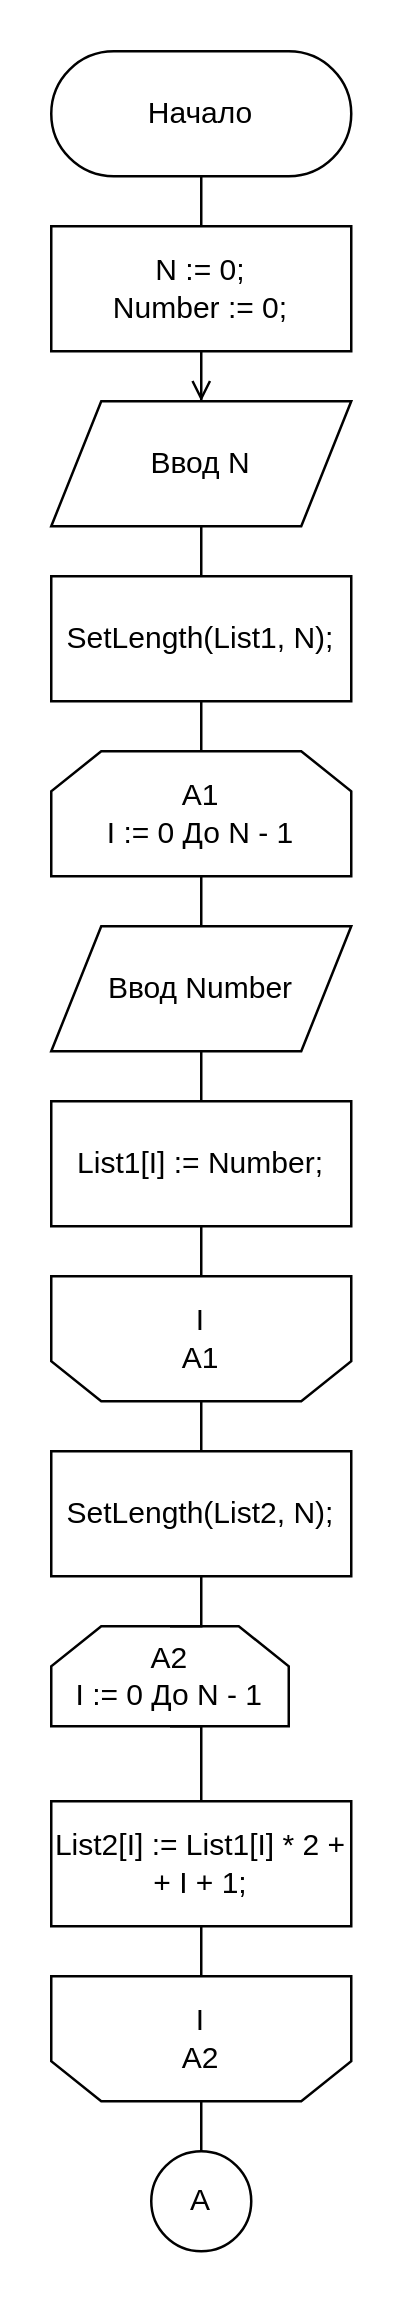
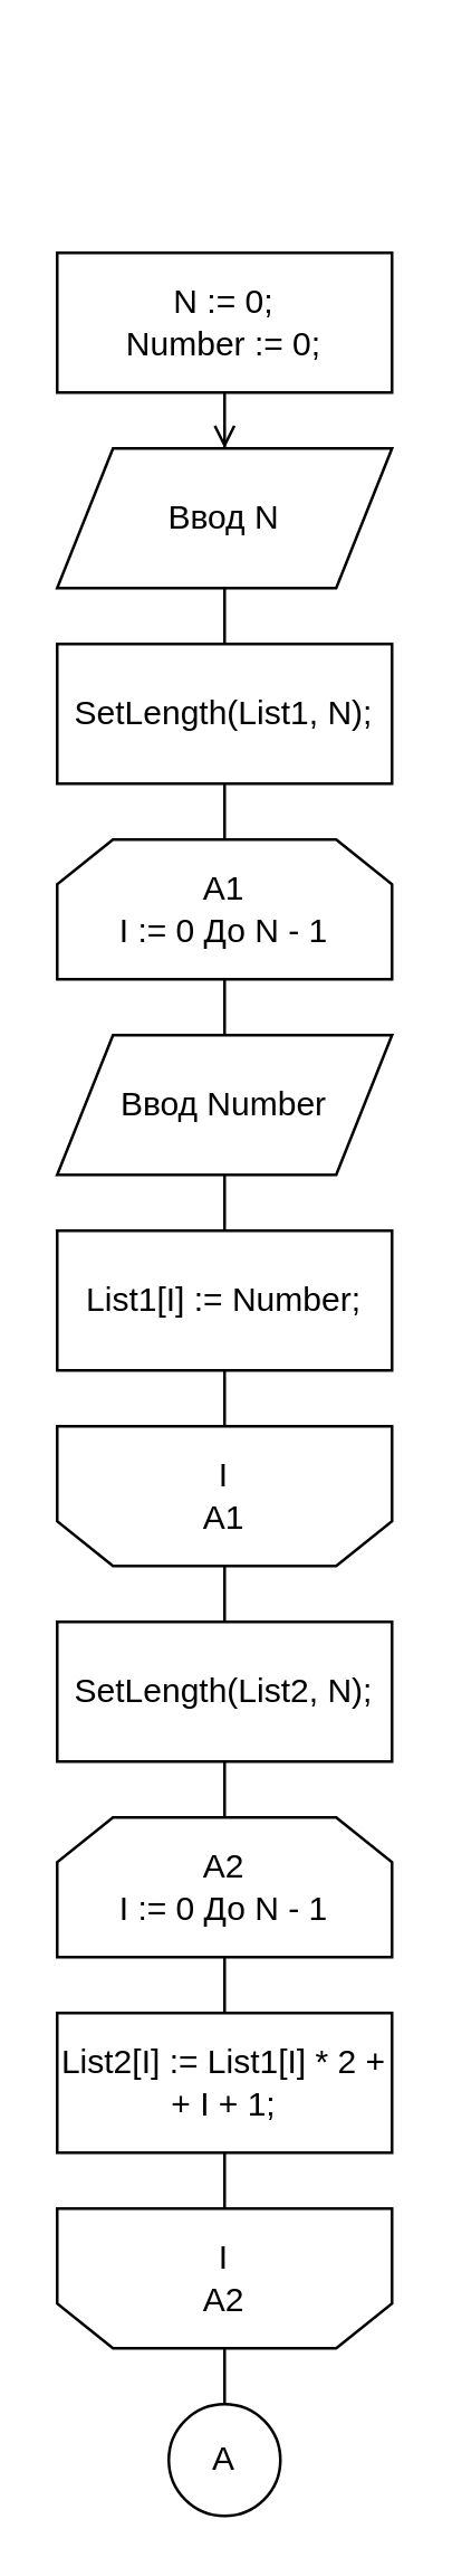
- <mxCell id="3" value="Начало" style="rounded=1;whiteSpace=wrap;html=1;arcSize=50;" parent="1" vertex="1"><mxGeometry x="20" y="20" width="120" height="50" as="geometry" /></mxCell>
- <mxCell id="2" style="edgeStyle=orthogonalEdgeStyle;rounded=0;orthogonalLoop=1;jettySize=auto;html=1;exitX=0.5;exitY=1;exitDx=0;exitDy=0;entryX=0.5;entryY=0;entryDx=0;entryDy=0;endArrow=none;endFill=0;" parent="1" source="3" target="8" edge="1"><mxGeometry relative="1" as="geometry" /></mxCell>
- <mxCell id="10" value="А2&lt;br&gt;I := 0 До N - 1" style="shape=loopLimit;whiteSpace=wrap;html=1;" vertex="1" parent="1"><mxGeometry x="20" y="650" width="95" height="40" as="geometry" /></mxCell>
+ <mxCell id="10" value="А2&lt;br&gt;I := 0 До N - 1" style="shape=loopLimit;whiteSpace=wrap;html=1;" vertex="1" parent="1"><mxGeometry x="20" y="650" width="120" height="50" as="geometry" /></mxCell>
